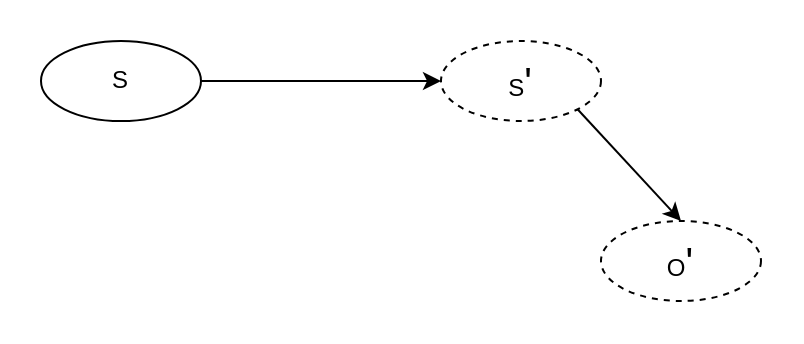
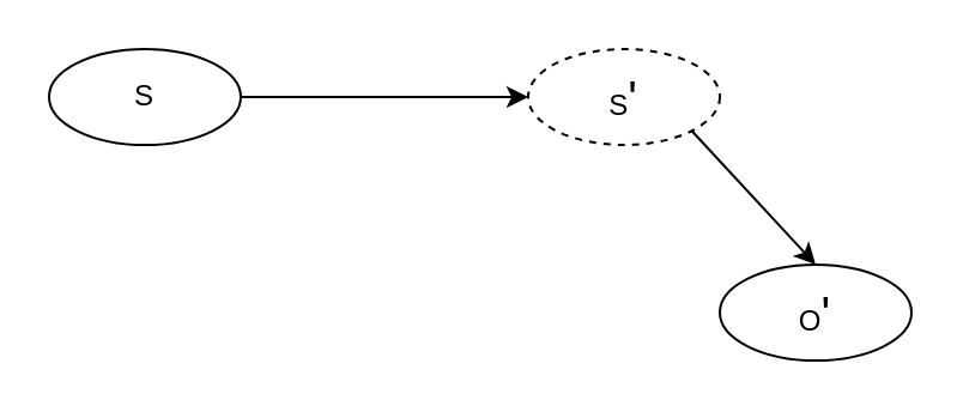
- <mxCell id="4" value="O&lt;font style=&quot;font-size: 20px&quot;&gt;'&lt;/font&gt;" style="ellipse;whiteSpace=wrap;html=1;dashed=1;" vertex="1" parent="1"><mxGeometry x="300" y="110" width="80" height="40" as="geometry" /></mxCell>
+ <mxCell id="4" value="O&lt;font style=&quot;font-size: 20px&quot;&gt;'&lt;/font&gt;" style="ellipse;whiteSpace=wrap;html=1;" vertex="1" parent="1"><mxGeometry x="300" y="110" width="80" height="40" as="geometry" /></mxCell>
